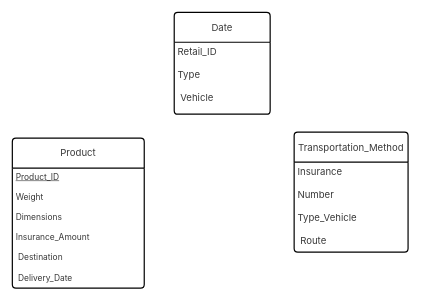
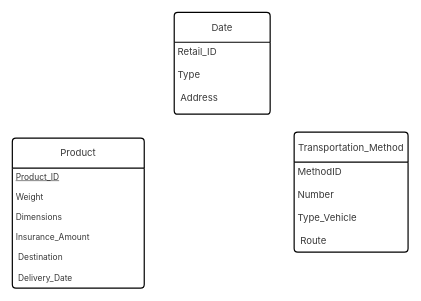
- <mxCell id="6" value="&lt;span style=&quot;color: rgba(0, 0, 0, 0.78); font-family: &amp;quot;DM Sans&amp;quot;, -apple-system, BlinkMacSystemFont, &amp;quot;Segoe UI&amp;quot;, Helvetica, Arial, sans-serif, &amp;quot;Apple Color Emoji&amp;quot;, &amp;quot;Segoe UI Emoji&amp;quot;; font-size: 16px; text-align: right; text-wrap: wrap; background-color: rgb(255, 255, 255);&quot;&gt;Retail_ID&lt;/span&gt;&lt;div&gt;&lt;div style=&quot;text-align: right;&quot;&gt;&lt;font face=&quot;DM Sans, -apple-system, BlinkMacSystemFont, Segoe UI, Helvetica, Arial, sans-serif, Apple Color Emoji, Segoe UI Emoji&quot; color=&quot;rgba(0, 0, 0, 0.78)&quot;&gt;&lt;span style=&quot;font-size: 16px; text-wrap: wrap;&quot;&gt;&lt;br&gt;&lt;/span&gt;&lt;/font&gt;&lt;/div&gt;&lt;div&gt;&lt;span style=&quot;color: rgba(0, 0, 0, 0.78); font-family: &amp;quot;DM Sans&amp;quot;, -apple-system, BlinkMacSystemFont, &amp;quot;Segoe UI&amp;quot;, Helvetica, Arial, sans-serif, &amp;quot;Apple Color Emoji&amp;quot;, &amp;quot;Segoe UI Emoji&amp;quot;; font-size: 16px; text-align: right; text-wrap: wrap; background-color: rgb(255, 255, 255);&quot;&gt;Type&lt;/span&gt;&lt;/div&gt;&lt;div&gt;&lt;span style=&quot;color: rgba(0, 0, 0, 0.78); font-family: &amp;quot;DM Sans&amp;quot;, -apple-system, BlinkMacSystemFont, &amp;quot;Segoe UI&amp;quot;, Helvetica, Arial, sans-serif, &amp;quot;Apple Color Emoji&amp;quot;, &amp;quot;Segoe UI Emoji&amp;quot;; font-size: 16px; text-align: right; text-wrap: wrap; background-color: rgb(255, 255, 255);&quot;&gt;&lt;br&gt;&lt;/span&gt;&lt;/div&gt;&lt;div&gt;&lt;span style=&quot;color: rgba(0, 0, 0, 0.78); font-family: &amp;quot;DM Sans&amp;quot;, -apple-system, BlinkMacSystemFont, &amp;quot;Segoe UI&amp;quot;, Helvetica, Arial, sans-serif, &amp;quot;Apple Color Emoji&amp;quot;, &amp;quot;Segoe UI Emoji&amp;quot;; font-size: 16px; text-align: right; text-wrap: wrap; background-color: rgb(255, 255, 255);&quot;&gt;&amp;nbsp;Vehicle&lt;/span&gt;&lt;/div&gt;&lt;/div&gt;" style="align=left;strokeColor=none;fillColor=none;spacingLeft=4;fontSize=12;verticalAlign=top;resizable=0;rotatable=0;part=1;html=1;" vertex="1" parent="5"><mxGeometry y="50" width="160" height="120" as="geometry" /></mxCell>
+ <mxCell id="6" value="&lt;span style=&quot;color: rgba(0, 0, 0, 0.78); font-family: &amp;quot;DM Sans&amp;quot;, -apple-system, BlinkMacSystemFont, &amp;quot;Segoe UI&amp;quot;, Helvetica, Arial, sans-serif, &amp;quot;Apple Color Emoji&amp;quot;, &amp;quot;Segoe UI Emoji&amp;quot;; font-size: 16px; text-align: right; text-wrap: wrap; background-color: rgb(255, 255, 255);&quot;&gt;Retail_ID&lt;/span&gt;&lt;div&gt;&lt;div style=&quot;text-align: right;&quot;&gt;&lt;font face=&quot;DM Sans, -apple-system, BlinkMacSystemFont, Segoe UI, Helvetica, Arial, sans-serif, Apple Color Emoji, Segoe UI Emoji&quot; color=&quot;rgba(0, 0, 0, 0.78)&quot;&gt;&lt;span style=&quot;font-size: 16px; text-wrap: wrap;&quot;&gt;&lt;br&gt;&lt;/span&gt;&lt;/font&gt;&lt;/div&gt;&lt;div&gt;&lt;span style=&quot;color: rgba(0, 0, 0, 0.78); font-family: &amp;quot;DM Sans&amp;quot;, -apple-system, BlinkMacSystemFont, &amp;quot;Segoe UI&amp;quot;, Helvetica, Arial, sans-serif, &amp;quot;Apple Color Emoji&amp;quot;, &amp;quot;Segoe UI Emoji&amp;quot;; font-size: 16px; text-align: right; text-wrap: wrap; background-color: rgb(255, 255, 255);&quot;&gt;Type&lt;/span&gt;&lt;/div&gt;&lt;div&gt;&lt;span style=&quot;color: rgba(0, 0, 0, 0.78); font-family: &amp;quot;DM Sans&amp;quot;, -apple-system, BlinkMacSystemFont, &amp;quot;Segoe UI&amp;quot;, Helvetica, Arial, sans-serif, &amp;quot;Apple Color Emoji&amp;quot;, &amp;quot;Segoe UI Emoji&amp;quot;; font-size: 16px; text-align: right; text-wrap: wrap; background-color: rgb(255, 255, 255);&quot;&gt;&lt;br&gt;&lt;/span&gt;&lt;/div&gt;&lt;div&gt;&lt;span style=&quot;color: rgba(0, 0, 0, 0.78); font-family: &amp;quot;DM Sans&amp;quot;, -apple-system, BlinkMacSystemFont, &amp;quot;Segoe UI&amp;quot;, Helvetica, Arial, sans-serif, &amp;quot;Apple Color Emoji&amp;quot;, &amp;quot;Segoe UI Emoji&amp;quot;; font-size: 16px; text-align: right; text-wrap: wrap; background-color: rgb(255, 255, 255);&quot;&gt;&amp;nbsp;Address&lt;/span&gt;&lt;/div&gt;&lt;/div&gt;" style="align=left;strokeColor=none;fillColor=none;spacingLeft=4;fontSize=12;verticalAlign=top;resizable=0;rotatable=0;part=1;html=1;" vertex="1" parent="5"><mxGeometry y="50" width="160" height="120" as="geometry" /></mxCell>
- <mxCell id="8" value="&lt;span style=&quot;color: rgba(0, 0, 0, 0.78); font-family: &amp;quot;DM Sans&amp;quot;, -apple-system, BlinkMacSystemFont, &amp;quot;Segoe UI&amp;quot;, Helvetica, Arial, sans-serif, &amp;quot;Apple Color Emoji&amp;quot;, &amp;quot;Segoe UI Emoji&amp;quot;; font-size: 16px; text-align: right; text-wrap: wrap; background-color: rgb(255, 255, 255);&quot;&gt;Insurance&lt;/span&gt;&lt;div&gt;&lt;div style=&quot;text-align: right;&quot;&gt;&lt;font face=&quot;DM Sans, -apple-system, BlinkMacSystemFont, Segoe UI, Helvetica, Arial, sans-serif, Apple Color Emoji, Segoe UI Emoji&quot; color=&quot;rgba(0, 0, 0, 0.78)&quot;&gt;&lt;span style=&quot;font-size: 16px; text-wrap: wrap;&quot;&gt;&lt;br&gt;&lt;/span&gt;&lt;/font&gt;&lt;/div&gt;&lt;div&gt;&lt;span style=&quot;color: rgba(0, 0, 0, 0.78); font-family: &amp;quot;DM Sans&amp;quot;, -apple-system, BlinkMacSystemFont, &amp;quot;Segoe UI&amp;quot;, Helvetica, Arial, sans-serif, &amp;quot;Apple Color Emoji&amp;quot;, &amp;quot;Segoe UI Emoji&amp;quot;; font-size: 16px; text-align: right; text-wrap: wrap; background-color: rgb(255, 255, 255);&quot;&gt;Number&lt;/span&gt;&lt;/div&gt;&lt;div&gt;&lt;span style=&quot;color: rgba(0, 0, 0, 0.78); font-family: &amp;quot;DM Sans&amp;quot;, -apple-system, BlinkMacSystemFont, &amp;quot;Segoe UI&amp;quot;, Helvetica, Arial, sans-serif, &amp;quot;Apple Color Emoji&amp;quot;, &amp;quot;Segoe UI Emoji&amp;quot;; font-size: 16px; text-align: right; text-wrap: wrap; background-color: rgb(255, 255, 255);&quot;&gt;&lt;br&gt;&lt;/span&gt;&lt;/div&gt;&lt;div&gt;&lt;span style=&quot;color: rgba(0, 0, 0, 0.78); font-family: &amp;quot;DM Sans&amp;quot;, -apple-system, BlinkMacSystemFont, &amp;quot;Segoe UI&amp;quot;, Helvetica, Arial, sans-serif, &amp;quot;Apple Color Emoji&amp;quot;, &amp;quot;Segoe UI Emoji&amp;quot;; font-size: 16px; text-align: right; text-wrap: wrap; background-color: rgb(255, 255, 255);&quot;&gt;Type_Vehicle&lt;/span&gt;&lt;/div&gt;&lt;div&gt;&lt;span style=&quot;color: rgba(0, 0, 0, 0.78); font-family: &amp;quot;DM Sans&amp;quot;, -apple-system, BlinkMacSystemFont, &amp;quot;Segoe UI&amp;quot;, Helvetica, Arial, sans-serif, &amp;quot;Apple Color Emoji&amp;quot;, &amp;quot;Segoe UI Emoji&amp;quot;; font-size: 16px; text-align: right; text-wrap: wrap; background-color: rgb(255, 255, 255);&quot;&gt;&lt;br&gt;&lt;/span&gt;&lt;/div&gt;&lt;div&gt;&lt;span style=&quot;color: rgba(0, 0, 0, 0.78); font-family: &amp;quot;DM Sans&amp;quot;, -apple-system, BlinkMacSystemFont, &amp;quot;Segoe UI&amp;quot;, Helvetica, Arial, sans-serif, &amp;quot;Apple Color Emoji&amp;quot;, &amp;quot;Segoe UI Emoji&amp;quot;; font-size: 16px; text-align: right; text-wrap: wrap; background-color: rgb(255, 255, 255);&quot;&gt;&amp;nbsp;Route&lt;/span&gt;&lt;/div&gt;&lt;/div&gt;" style="align=left;strokeColor=none;fillColor=none;spacingLeft=4;fontSize=12;verticalAlign=top;resizable=0;rotatable=0;part=1;html=1;" vertex="1" parent="7"><mxGeometry y="50" width="190" height="150" as="geometry" /></mxCell>
+ <mxCell id="8" value="&lt;span style=&quot;color: rgba(0, 0, 0, 0.78); font-family: &amp;quot;DM Sans&amp;quot;, -apple-system, BlinkMacSystemFont, &amp;quot;Segoe UI&amp;quot;, Helvetica, Arial, sans-serif, &amp;quot;Apple Color Emoji&amp;quot;, &amp;quot;Segoe UI Emoji&amp;quot;; font-size: 16px; text-align: right; text-wrap: wrap; background-color: rgb(255, 255, 255);&quot;&gt;MethodID&lt;/span&gt;&lt;div&gt;&lt;div style=&quot;text-align: right;&quot;&gt;&lt;font face=&quot;DM Sans, -apple-system, BlinkMacSystemFont, Segoe UI, Helvetica, Arial, sans-serif, Apple Color Emoji, Segoe UI Emoji&quot; color=&quot;rgba(0, 0, 0, 0.78)&quot;&gt;&lt;span style=&quot;font-size: 16px; text-wrap: wrap;&quot;&gt;&lt;br&gt;&lt;/span&gt;&lt;/font&gt;&lt;/div&gt;&lt;div&gt;&lt;span style=&quot;color: rgba(0, 0, 0, 0.78); font-family: &amp;quot;DM Sans&amp;quot;, -apple-system, BlinkMacSystemFont, &amp;quot;Segoe UI&amp;quot;, Helvetica, Arial, sans-serif, &amp;quot;Apple Color Emoji&amp;quot;, &amp;quot;Segoe UI Emoji&amp;quot;; font-size: 16px; text-align: right; text-wrap: wrap; background-color: rgb(255, 255, 255);&quot;&gt;Number&lt;/span&gt;&lt;/div&gt;&lt;div&gt;&lt;span style=&quot;color: rgba(0, 0, 0, 0.78); font-family: &amp;quot;DM Sans&amp;quot;, -apple-system, BlinkMacSystemFont, &amp;quot;Segoe UI&amp;quot;, Helvetica, Arial, sans-serif, &amp;quot;Apple Color Emoji&amp;quot;, &amp;quot;Segoe UI Emoji&amp;quot;; font-size: 16px; text-align: right; text-wrap: wrap; background-color: rgb(255, 255, 255);&quot;&gt;&lt;br&gt;&lt;/span&gt;&lt;/div&gt;&lt;div&gt;&lt;span style=&quot;color: rgba(0, 0, 0, 0.78); font-family: &amp;quot;DM Sans&amp;quot;, -apple-system, BlinkMacSystemFont, &amp;quot;Segoe UI&amp;quot;, Helvetica, Arial, sans-serif, &amp;quot;Apple Color Emoji&amp;quot;, &amp;quot;Segoe UI Emoji&amp;quot;; font-size: 16px; text-align: right; text-wrap: wrap; background-color: rgb(255, 255, 255);&quot;&gt;Type_Vehicle&lt;/span&gt;&lt;/div&gt;&lt;div&gt;&lt;span style=&quot;color: rgba(0, 0, 0, 0.78); font-family: &amp;quot;DM Sans&amp;quot;, -apple-system, BlinkMacSystemFont, &amp;quot;Segoe UI&amp;quot;, Helvetica, Arial, sans-serif, &amp;quot;Apple Color Emoji&amp;quot;, &amp;quot;Segoe UI Emoji&amp;quot;; font-size: 16px; text-align: right; text-wrap: wrap; background-color: rgb(255, 255, 255);&quot;&gt;&lt;br&gt;&lt;/span&gt;&lt;/div&gt;&lt;div&gt;&lt;span style=&quot;color: rgba(0, 0, 0, 0.78); font-family: &amp;quot;DM Sans&amp;quot;, -apple-system, BlinkMacSystemFont, &amp;quot;Segoe UI&amp;quot;, Helvetica, Arial, sans-serif, &amp;quot;Apple Color Emoji&amp;quot;, &amp;quot;Segoe UI Emoji&amp;quot;; font-size: 16px; text-align: right; text-wrap: wrap; background-color: rgb(255, 255, 255);&quot;&gt;&amp;nbsp;Route&lt;/span&gt;&lt;/div&gt;&lt;/div&gt;" style="align=left;strokeColor=none;fillColor=none;spacingLeft=4;fontSize=12;verticalAlign=top;resizable=0;rotatable=0;part=1;html=1;" vertex="1" parent="7"><mxGeometry y="50" width="190" height="150" as="geometry" /></mxCell>
